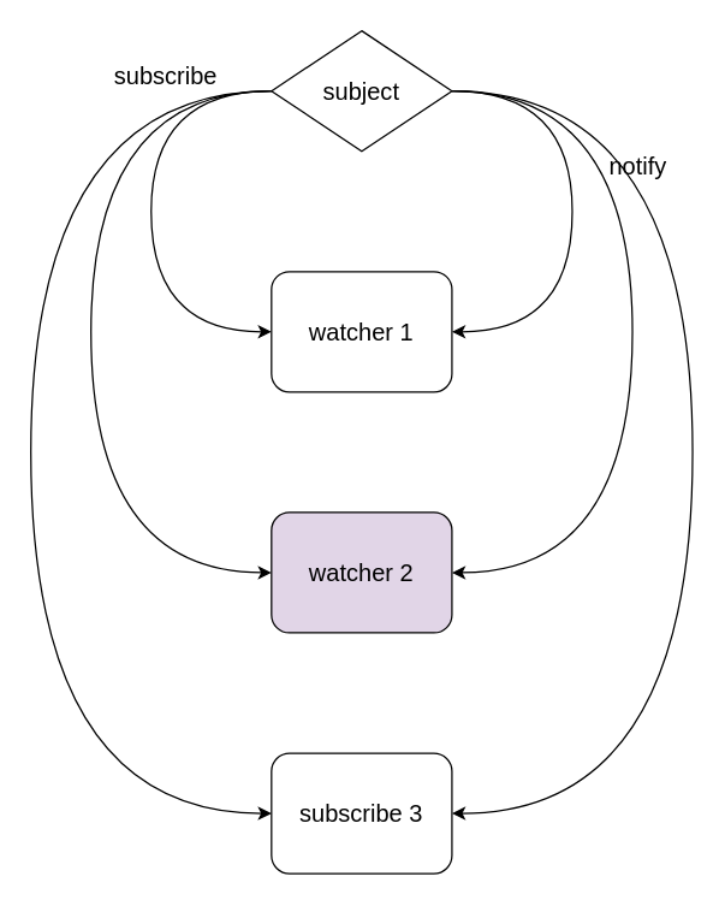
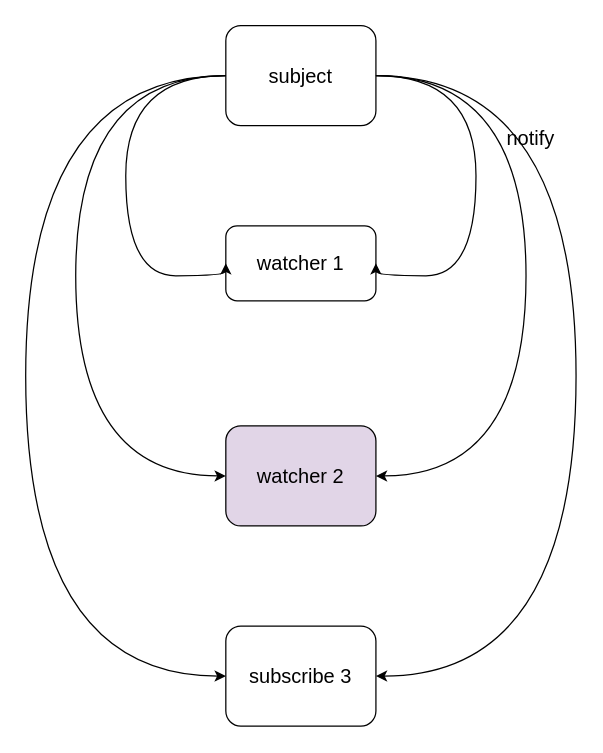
- <mxCell id="9" value="&lt;font style=&quot;font-size: 16px&quot;&gt;subscribe&lt;/font&gt;" style="text;html=1;strokeColor=none;fillColor=none;align=center;verticalAlign=middle;whiteSpace=wrap;rounded=0;" vertex="1" parent="1"><mxGeometry x="90" y="40" width="40" height="20" as="geometry" /></mxCell>
- <mxCell id="2" value="&lt;font style=&quot;font-size: 16px&quot;&gt;subject&lt;/font&gt;" style="rhombus;whiteSpace=wrap;html=1;" vertex="1" parent="1"><mxGeometry x="180" y="20" width="120" height="80" as="geometry" /></mxCell>
+ <mxCell id="2" value="&lt;font style=&quot;font-size: 16px&quot;&gt;subject&lt;/font&gt;" style="rounded=1;whiteSpace=wrap;html=1;" vertex="1" parent="1"><mxGeometry x="180" y="20" width="120" height="80" as="geometry" /></mxCell>
- <mxCell id="3" value="&lt;span style=&quot;font-size: 16px&quot;&gt;watcher 1&lt;/span&gt;" style="rounded=1;whiteSpace=wrap;html=1;" vertex="1" parent="1"><mxGeometry x="180" width="120" height="80" as="geometry" y="180" /></mxCell>
+ <mxCell id="3" value="&lt;span style=&quot;font-size: 16px&quot;&gt;watcher 1&lt;/span&gt;" style="rounded=1;whiteSpace=wrap;html=1;" vertex="1" parent="1"><mxGeometry x="180" y="180" width="120" height="60" as="geometry" /></mxCell>
